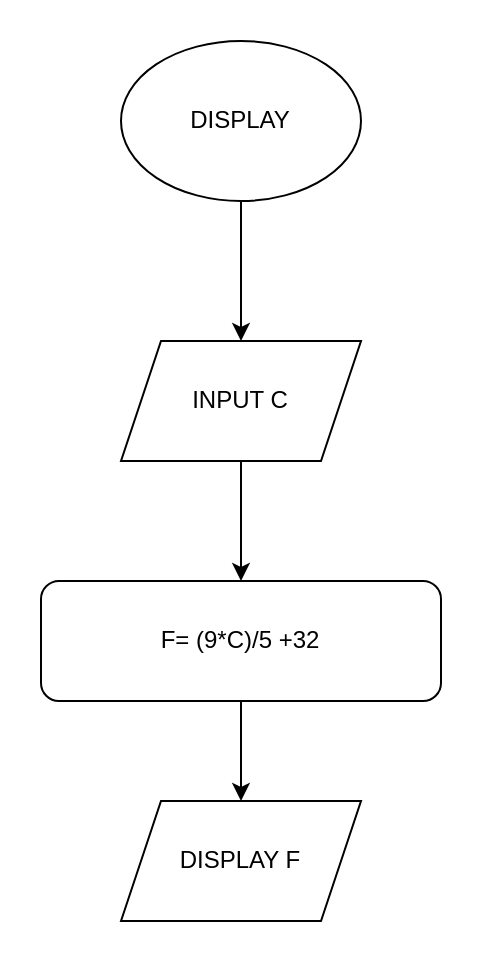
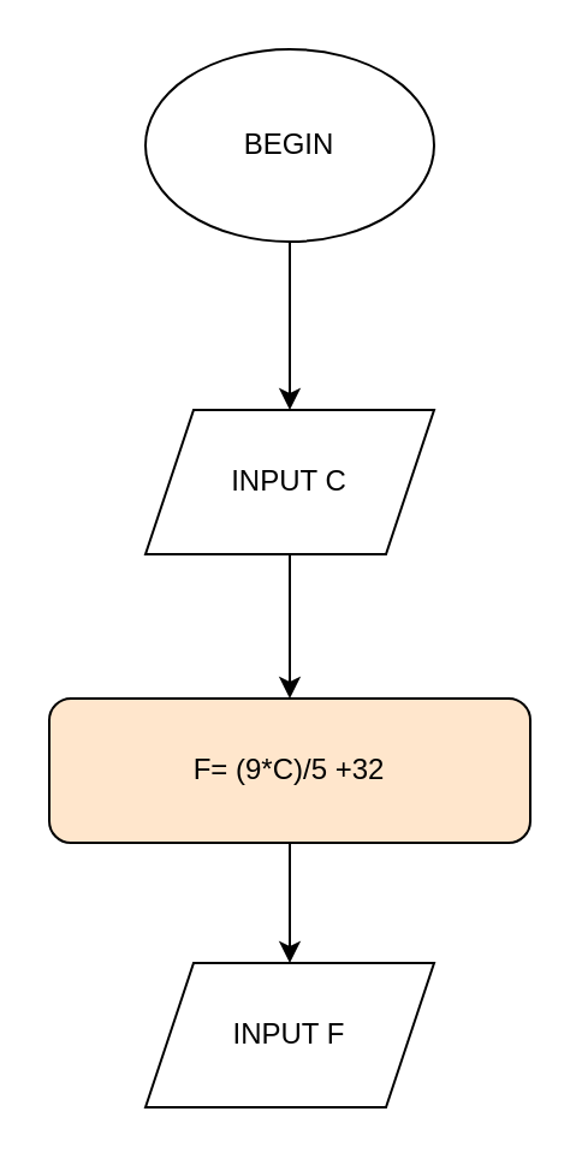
- <mxCell id="3" value="DISPLAY" style="ellipse;whiteSpace=wrap;html=1;" vertex="1" parent="1"><mxGeometry x="60" y="20" width="120" height="80" as="geometry" /></mxCell>
+ <mxCell id="3" value="BEGIN" style="ellipse;whiteSpace=wrap;html=1;" vertex="1" parent="1"><mxGeometry x="60" y="20" width="120" height="80" as="geometry" /></mxCell>
- <mxCell id="7" value="F= (9*C)/5 +32" style="rounded=1;whiteSpace=wrap;html=1;" vertex="1" parent="1"><mxGeometry x="20" y="290" width="200" height="60" as="geometry" /></mxCell>
+ <mxCell id="7" value="F= (9*C)/5 +32" style="rounded=1;whiteSpace=wrap;html=1;fillColor=#ffe6cc;" vertex="1" parent="1"><mxGeometry x="20" y="290" width="200" height="60" as="geometry" /></mxCell>
- <mxCell id="8" value="DISPLAY F" style="shape=parallelogram;perimeter=parallelogramPerimeter;whiteSpace=wrap;html=1;fixedSize=1;" vertex="1" parent="1"><mxGeometry x="60" y="400" width="120" height="60" as="geometry" /></mxCell>
+ <mxCell id="8" value="INPUT F" style="shape=parallelogram;perimeter=parallelogramPerimeter;whiteSpace=wrap;html=1;fixedSize=1;" vertex="1" parent="1"><mxGeometry x="60" y="400" width="120" height="60" as="geometry" /></mxCell>
